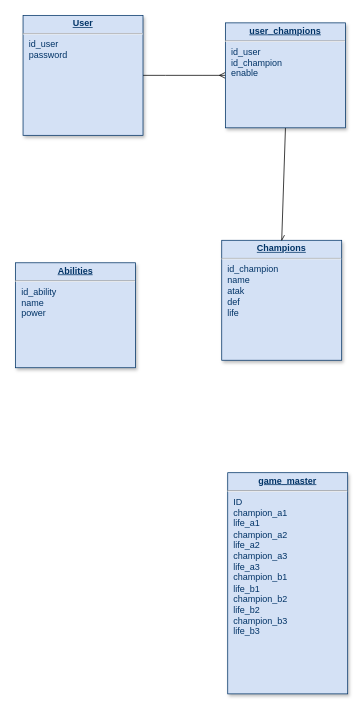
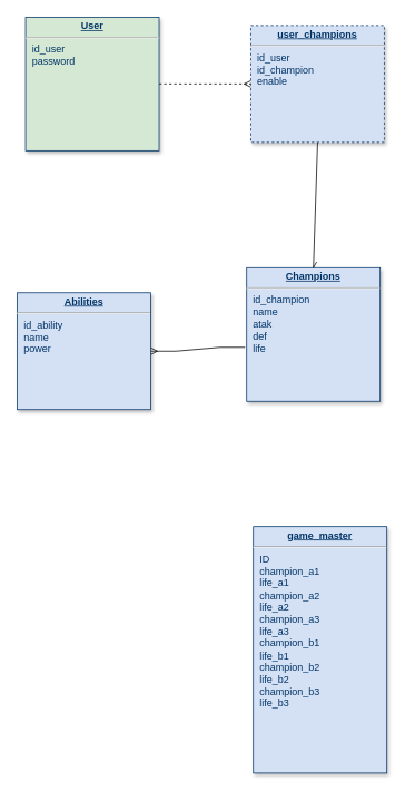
- <mxCell id="6" value="&lt;p style=&quot;margin: 0px ; margin-top: 4px ; text-align: center ; text-decoration: underline&quot;&gt;&lt;b&gt;User&lt;/b&gt;&lt;/p&gt;&lt;hr&gt;&lt;p style=&quot;margin: 0px ; margin-left: 8px&quot;&gt;id_user&lt;/p&gt;&lt;p style=&quot;margin: 0px ; margin-left: 8px&quot;&gt;password&lt;/p&gt;" style="verticalAlign=top;align=left;overflow=fill;fontSize=12;fontFamily=Helvetica;html=1;strokeColor=#003366;shadow=1;fillColor=#D4E1F5;fontColor=#003366" parent="1" vertex="1"><mxGeometry x="30" y="20" width="160" height="160" as="geometry" /></mxCell>
+ <mxCell id="6" value="&lt;p style=&quot;margin: 0px ; margin-top: 4px ; text-align: center ; text-decoration: underline&quot;&gt;&lt;b&gt;User&lt;/b&gt;&lt;/p&gt;&lt;hr&gt;&lt;p style=&quot;margin: 0px ; margin-left: 8px&quot;&gt;id_user&lt;/p&gt;&lt;p style=&quot;margin: 0px ; margin-left: 8px&quot;&gt;password&lt;/p&gt;" style="verticalAlign=top;align=left;overflow=fill;fontSize=12;fontFamily=Helvetica;html=1;strokeColor=#003366;shadow=1;fillColor=#d5e8d4;fontColor=#003366;" parent="1" vertex="1"><mxGeometry x="30" y="20" width="160" height="160" as="geometry" /></mxCell>
- <mxCell id="5" style="edgeStyle=entityRelationEdgeStyle;rounded=0;orthogonalLoop=1;jettySize=auto;html=1;entryX=0;entryY=0.5;entryDx=0;entryDy=0;endArrow=ERmany;endFill=0;" edge="1" parent="1" source="6" target="9"><mxGeometry relative="1" as="geometry" /></mxCell>
+ <mxCell id="5" style="edgeStyle=entityRelationEdgeStyle;rounded=0;orthogonalLoop=1;jettySize=auto;html=1;entryX=0;entryY=0.5;entryDx=0;entryDy=0;endArrow=ERmany;endFill=0;dashed=1;" edge="1" parent="1" source="6" target="9"><mxGeometry relative="1" as="geometry" /></mxCell>
- <mxCell id="9" value="&lt;p style=&quot;margin: 0px ; margin-top: 4px ; text-align: center ; text-decoration: underline&quot;&gt;&lt;b&gt;user_champions&lt;/b&gt;&lt;/p&gt;&lt;hr&gt;&lt;p style=&quot;margin: 0px ; margin-left: 8px&quot;&gt;id_user&lt;/p&gt;&lt;p style=&quot;margin: 0px ; margin-left: 8px&quot;&gt;id_champion&lt;/p&gt;&lt;p style=&quot;margin: 0px ; margin-left: 8px&quot;&gt;&lt;span&gt;enable&lt;/span&gt;&lt;br&gt;&lt;/p&gt;" style="verticalAlign=top;align=left;overflow=fill;fontSize=12;fontFamily=Helvetica;html=1;strokeColor=#003366;shadow=1;fillColor=#D4E1F5;fontColor=#003366" vertex="1" parent="1"><mxGeometry x="300" y="30" width="160" height="140" as="geometry" /></mxCell>
+ <mxCell id="9" value="&lt;p style=&quot;margin: 0px ; margin-top: 4px ; text-align: center ; text-decoration: underline&quot;&gt;&lt;b&gt;user_champions&lt;/b&gt;&lt;/p&gt;&lt;hr&gt;&lt;p style=&quot;margin: 0px ; margin-left: 8px&quot;&gt;id_user&lt;/p&gt;&lt;p style=&quot;margin: 0px ; margin-left: 8px&quot;&gt;id_champion&lt;/p&gt;&lt;p style=&quot;margin: 0px ; margin-left: 8px&quot;&gt;&lt;span&gt;enable&lt;/span&gt;&lt;br&gt;&lt;/p&gt;" style="verticalAlign=top;align=left;overflow=fill;fontSize=12;fontFamily=Helvetica;html=1;strokeColor=#003366;shadow=1;fillColor=#D4E1F5;fontColor=#003366;dashed=1;" vertex="1" parent="1"><mxGeometry x="300" y="30" width="160" height="140" as="geometry" /></mxCell>
+ <mxCell id="2" style="rounded=0;orthogonalLoop=1;jettySize=auto;html=1;jumpStyle=none;exitX=-0.012;exitY=0.596;exitDx=0;exitDy=0;exitPerimeter=0;endArrow=ERmany;endFill=0;edgeStyle=entityRelationEdgeStyle;elbow=vertical;" parent="1" source="3" target="7" edge="1"><mxGeometry relative="1" as="geometry"><mxPoint x="100" y="460" as="targetPoint" /></mxGeometry></mxCell>
